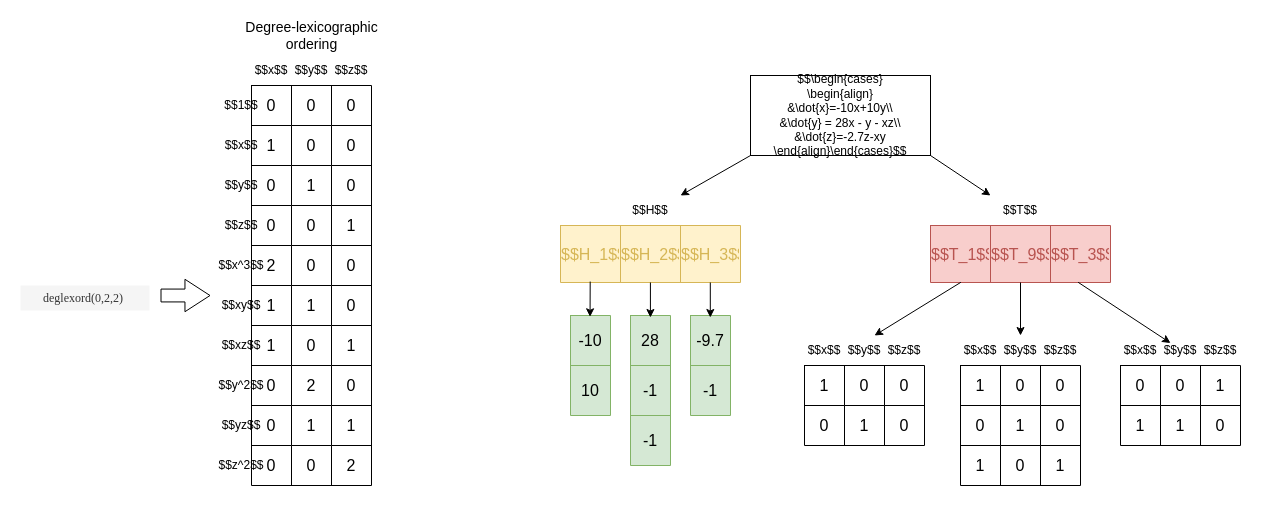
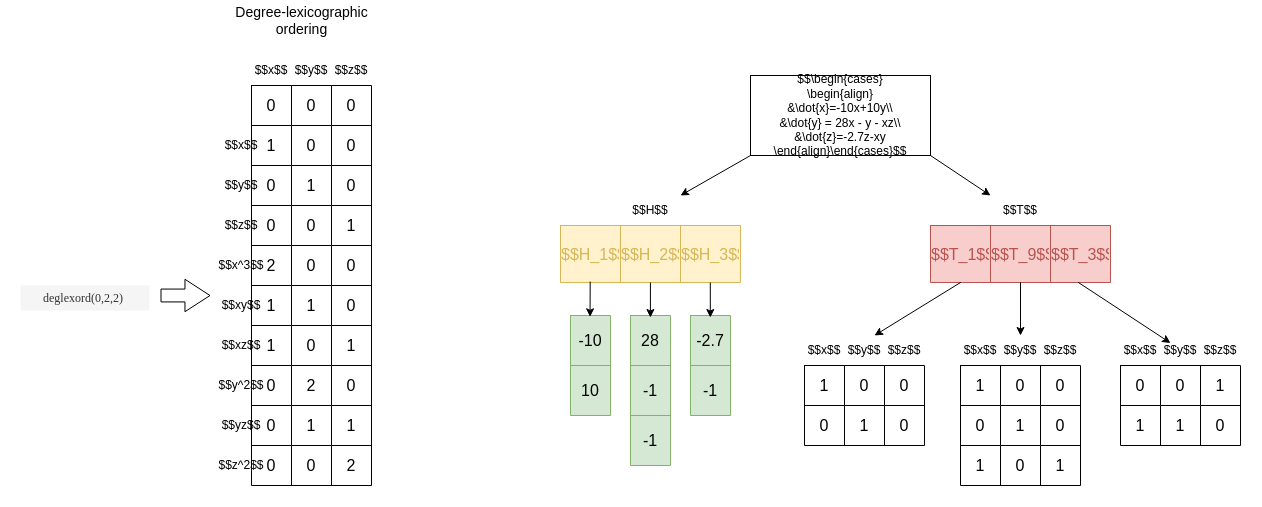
- <mxCell id="137" value="Degree-lexicographic ordering" style="text;html=1;strokeColor=none;fillColor=none;align=center;verticalAlign=middle;whiteSpace=wrap;rounded=0;fontSize=14;" vertex="1" parent="1"><mxGeometry x="236.5" y="20" width="149" height="30" as="geometry" /></mxCell>
+ <mxCell id="137" value="Degree-lexicographic ordering" style="text;html=1;strokeColor=none;fillColor=none;align=center;verticalAlign=middle;whiteSpace=wrap;rounded=0;fontSize=14;" vertex="1" parent="1"><mxGeometry x="226.5" y="5" width="149" height="30" as="geometry" /></mxCell>
- <mxCell id="127" value="$$1$$" style="text;html=1;strokeColor=none;fillColor=none;align=center;verticalAlign=middle;whiteSpace=wrap;rounded=0;" vertex="1" parent="1"><mxGeometry x="231" y="85" width="20" height="40" as="geometry" /></mxCell>
- <mxCell id="29" value="-9.7" style="shape=partialRectangle;html=1;whiteSpace=wrap;connectable=0;strokeColor=inherit;overflow=hidden;fillColor=none;top=0;left=0;bottom=0;right=0;pointerEvents=1;fontSize=16;" vertex="1" parent="28"><mxGeometry width="40" height="50" as="geometry"><mxRectangle width="40" height="50" as="alternateBounds" /></mxGeometry></mxCell>
+ <mxCell id="29" value="-2.7" style="shape=partialRectangle;html=1;whiteSpace=wrap;connectable=0;strokeColor=inherit;overflow=hidden;fillColor=none;top=0;left=0;bottom=0;right=0;pointerEvents=1;fontSize=16;" vertex="1" parent="28"><mxGeometry width="40" height="50" as="geometry"><mxRectangle width="40" height="50" as="alternateBounds" /></mxGeometry></mxCell>
